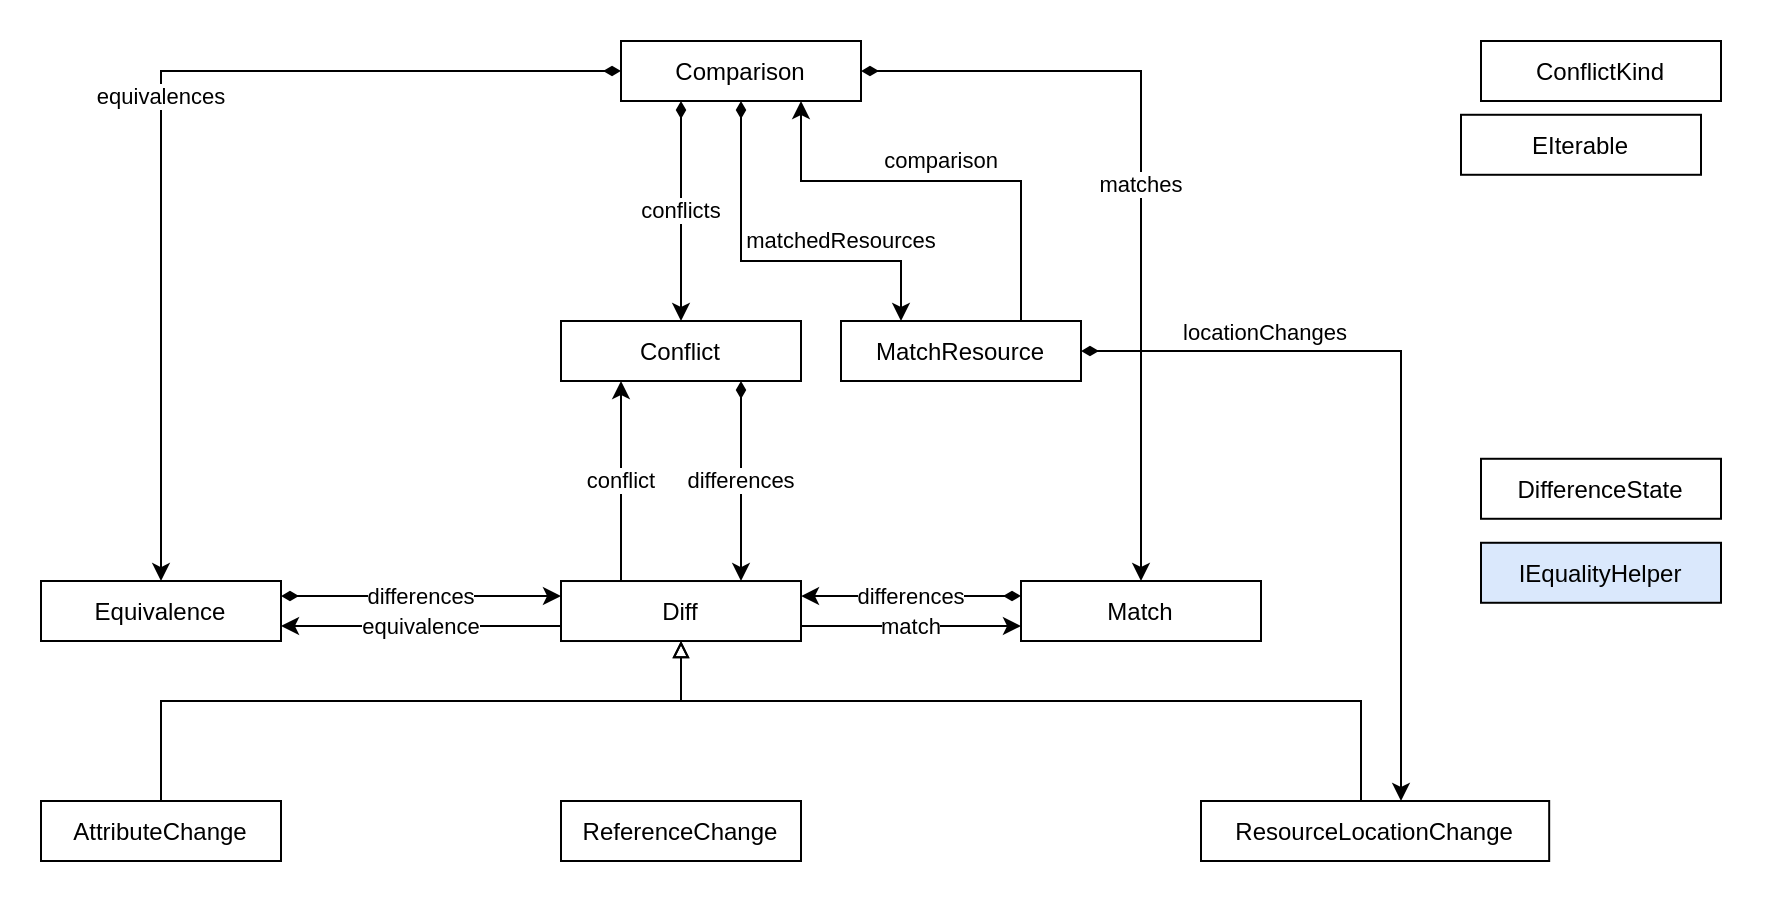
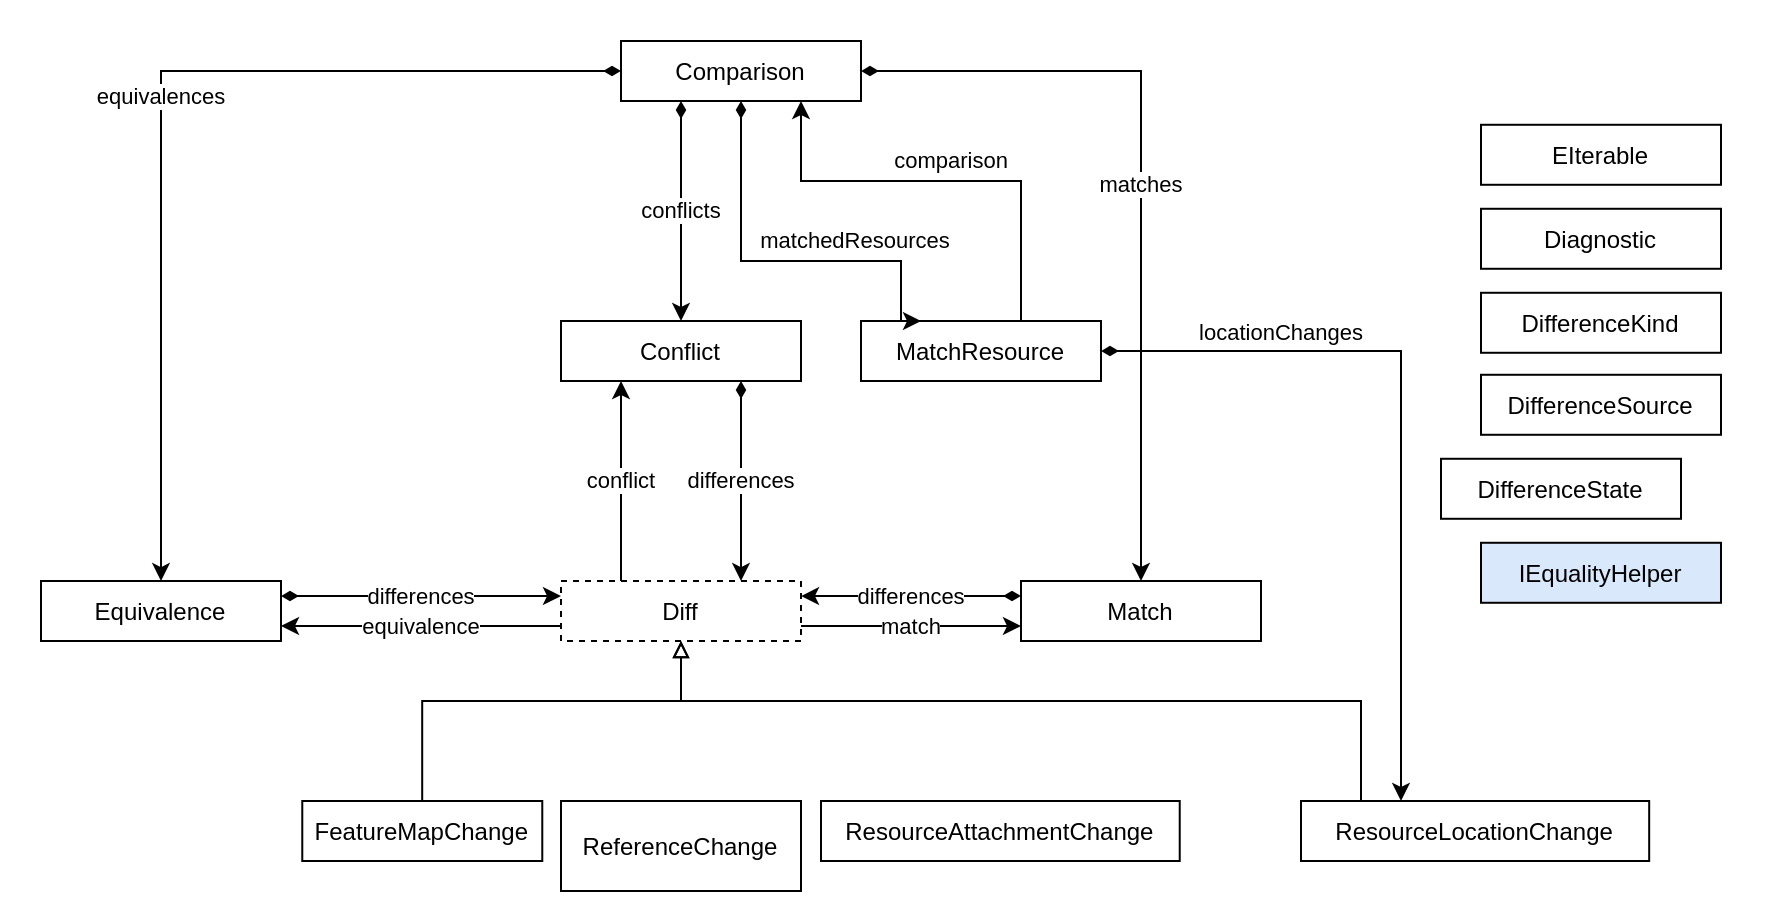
- <mxCell id="22" value="ConflictKind" parent="1" vertex="1"><mxGeometry x="740" y="20" width="120" height="30" as="geometry" /></mxCell>
- <mxCell id="21" value="EIterable" parent="1" vertex="1"><mxGeometry x="730.002" y="56.89" width="120" height="30" as="geometry" /></mxCell>
+ <mxCell id="21" value="EIterable" parent="1" vertex="1"><mxGeometry x="740.002" y="61.89" width="120" height="30" as="geometry" /></mxCell>
+ <mxCell id="14" value="Diagnostic" parent="1" vertex="1"><mxGeometry x="740" y="103.89" width="120" height="30" as="geometry" /></mxCell>
+ <mxCell id="12" value="DifferenceKind" parent="1" vertex="1"><mxGeometry x="740" y="145.89" width="120" height="30" as="geometry" /></mxCell>
- <mxCell id="15" value="MatchResource" parent="1" vertex="1"><mxGeometry x="420.001" y="160" width="120" height="30" as="geometry" /></mxCell>
+ <mxCell id="15" value="MatchResource" parent="1" vertex="1"><mxGeometry x="430.001" y="160" width="120" height="30" as="geometry" /></mxCell>
+ <mxCell id="19" value="DifferenceSource" parent="1" vertex="1"><mxGeometry x="740" y="186.89" width="120" height="30" as="geometry" /></mxCell>
- <mxCell id="20" value="DifferenceState" parent="1" vertex="1"><mxGeometry x="740.004" y="228.89" width="120" height="30" as="geometry" /></mxCell>
+ <mxCell id="20" value="DifferenceState" parent="1" vertex="1"><mxGeometry x="720.004" y="228.89" width="120" height="30" as="geometry" /></mxCell>
- <mxCell id="23" value="Diff" parent="1" vertex="1"><mxGeometry x="280.001" y="290.006" width="120" height="30" as="geometry" /></mxCell>
+ <mxCell id="23" value="Diff" parent="1" vertex="1" style="dashed=1;"><mxGeometry x="280.001" y="290.006" width="120" height="30" as="geometry" /></mxCell>
- <mxCell id="29" style="edgeStyle=orthogonalEdgeStyle;rounded=0;orthogonalLoop=1;jettySize=auto;html=1;endArrow=block;endFill=0" parent="1" source="6" target="23" edge="1"><mxGeometry relative="1" as="geometry"><Array as="points"><mxPoint x="80" y="350" /><mxPoint x="340" y="350" /></Array></mxGeometry></mxCell>
+ <mxCell id="27" style="edgeStyle=orthogonalEdgeStyle;rounded=0;orthogonalLoop=1;jettySize=auto;html=1;endArrow=block;endFill=0" parent="1" source="13" target="23" edge="1"><mxGeometry relative="1" as="geometry"><Array as="points"><mxPoint x="211" y="350" /><mxPoint x="340" y="350" /></Array></mxGeometry></mxCell>
- <mxCell id="6" value="AttributeChange" parent="1" vertex="1"><mxGeometry x="20" y="399.999" width="120" height="30" as="geometry" /></mxCell>
+ <mxCell id="13" value="FeatureMapChange" parent="1" vertex="1"><mxGeometry x="150.636" y="399.996" width="120" height="30" as="geometry" /></mxCell>
- <mxCell id="18" value="ReferenceChange" parent="1" vertex="1"><mxGeometry x="280" y="400.005" width="120" height="30" as="geometry" /></mxCell>
+ <mxCell id="18" value="ReferenceChange" parent="1" vertex="1"><mxGeometry x="280" y="400.005" width="120" height="45" as="geometry" /></mxCell>
+ <mxCell id="2" value="ResourceAttachmentChange" parent="1" vertex="1"><mxGeometry x="410" y="400" width="179.36" height="30" as="geometry" /></mxCell>
- <mxCell id="32" value="ResourceLocationChange" parent="1" vertex="1"><mxGeometry x="600" y="400" width="174.09" height="30" as="geometry" /></mxCell>
+ <mxCell id="32" value="ResourceLocationChange" parent="1" vertex="1"><mxGeometry x="650" y="400" width="174.09" height="30" as="geometry" /></mxCell>
